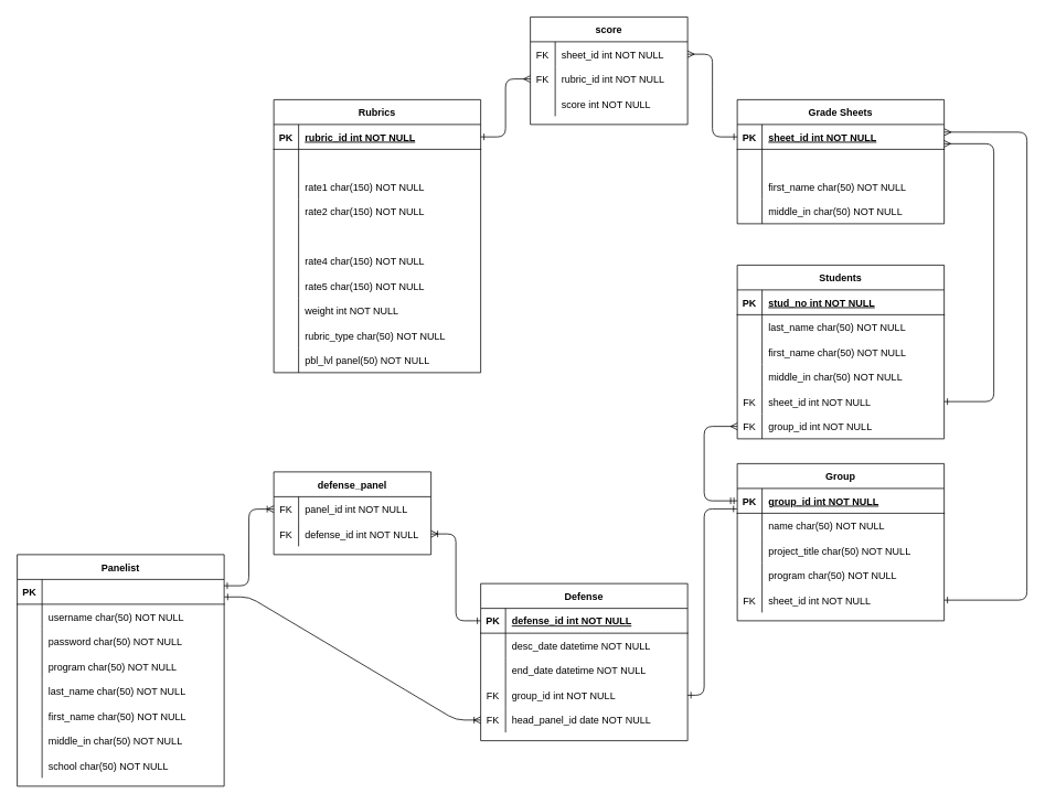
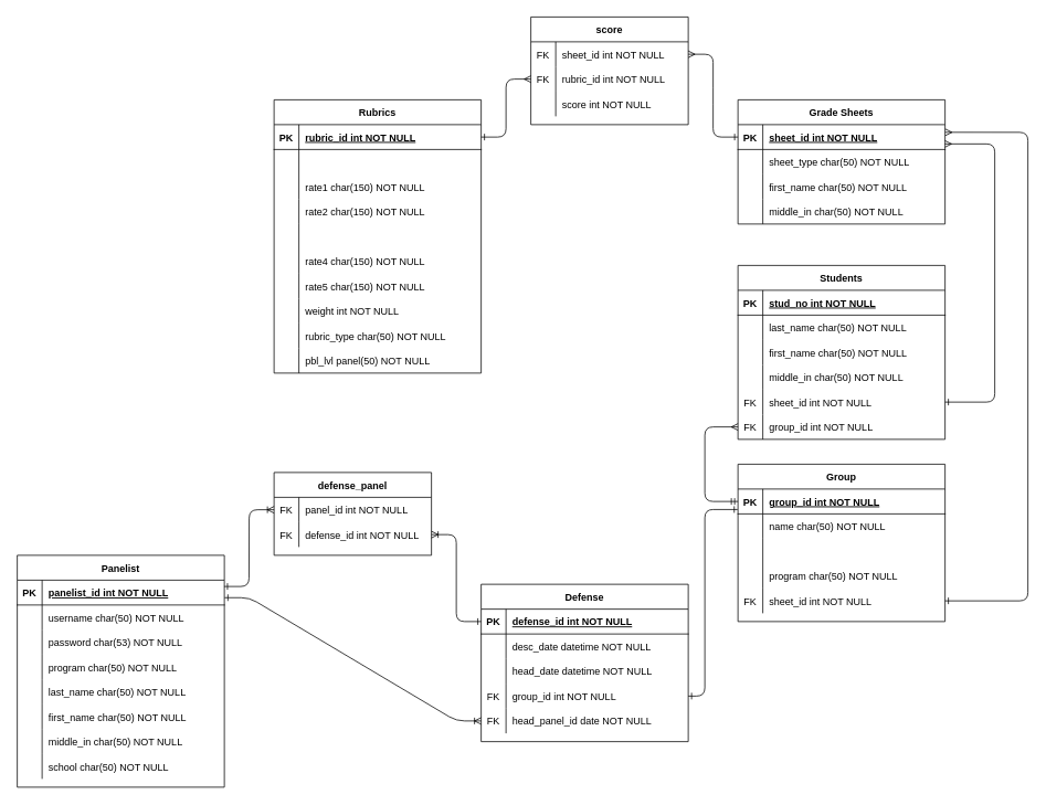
+ <mxCell id="124" value="sheet_type char(50) NOT NULL" style="shape=partialRectangle;overflow=hidden;connectable=0;fillColor=none;top=0;left=0;bottom=0;right=0;align=left;spacingLeft=6;" vertex="1" parent="122"><mxGeometry x="30" width="220" height="30" as="geometry" /></mxCell>
- <mxCell id="30" value="project_title char(50) NOT NULL" style="shape=partialRectangle;overflow=hidden;connectable=0;fillColor=none;top=0;left=0;bottom=0;right=0;align=left;spacingLeft=6;" vertex="1" parent="28"><mxGeometry x="30" width="220" height="30" as="geometry" /></mxCell>
+ <mxCell id="40" value="panelist_id int NOT NULL " style="shape=partialRectangle;overflow=hidden;connectable=0;fillColor=none;top=0;left=0;bottom=0;right=0;align=left;spacingLeft=6;fontStyle=5;" vertex="1" parent="38"><mxGeometry x="30" width="220" height="30" as="geometry" /></mxCell>
- <mxCell id="46" value="password char(50) NOT NULL" style="shape=partialRectangle;overflow=hidden;connectable=0;fillColor=none;top=0;left=0;bottom=0;right=0;align=left;spacingLeft=6;" vertex="1" parent="44"><mxGeometry x="30" width="220" height="30" as="geometry" /></mxCell>
+ <mxCell id="46" value="password char(53) NOT NULL" style="shape=partialRectangle;overflow=hidden;connectable=0;fillColor=none;top=0;left=0;bottom=0;right=0;align=left;spacingLeft=6;" vertex="1" parent="44"><mxGeometry x="30" width="220" height="30" as="geometry" /></mxCell>
- <mxCell id="71" value="end_date datetime NOT NULL" style="shape=partialRectangle;overflow=hidden;connectable=0;fillColor=none;top=0;left=0;bottom=0;right=0;align=left;spacingLeft=6;" vertex="1" parent="69"><mxGeometry x="30" width="220" height="30" as="geometry" /></mxCell>
+ <mxCell id="71" value="head_date datetime NOT NULL" style="shape=partialRectangle;overflow=hidden;connectable=0;fillColor=none;top=0;left=0;bottom=0;right=0;align=left;spacingLeft=6;" vertex="1" parent="69"><mxGeometry x="30" width="220" height="30" as="geometry" /></mxCell>
